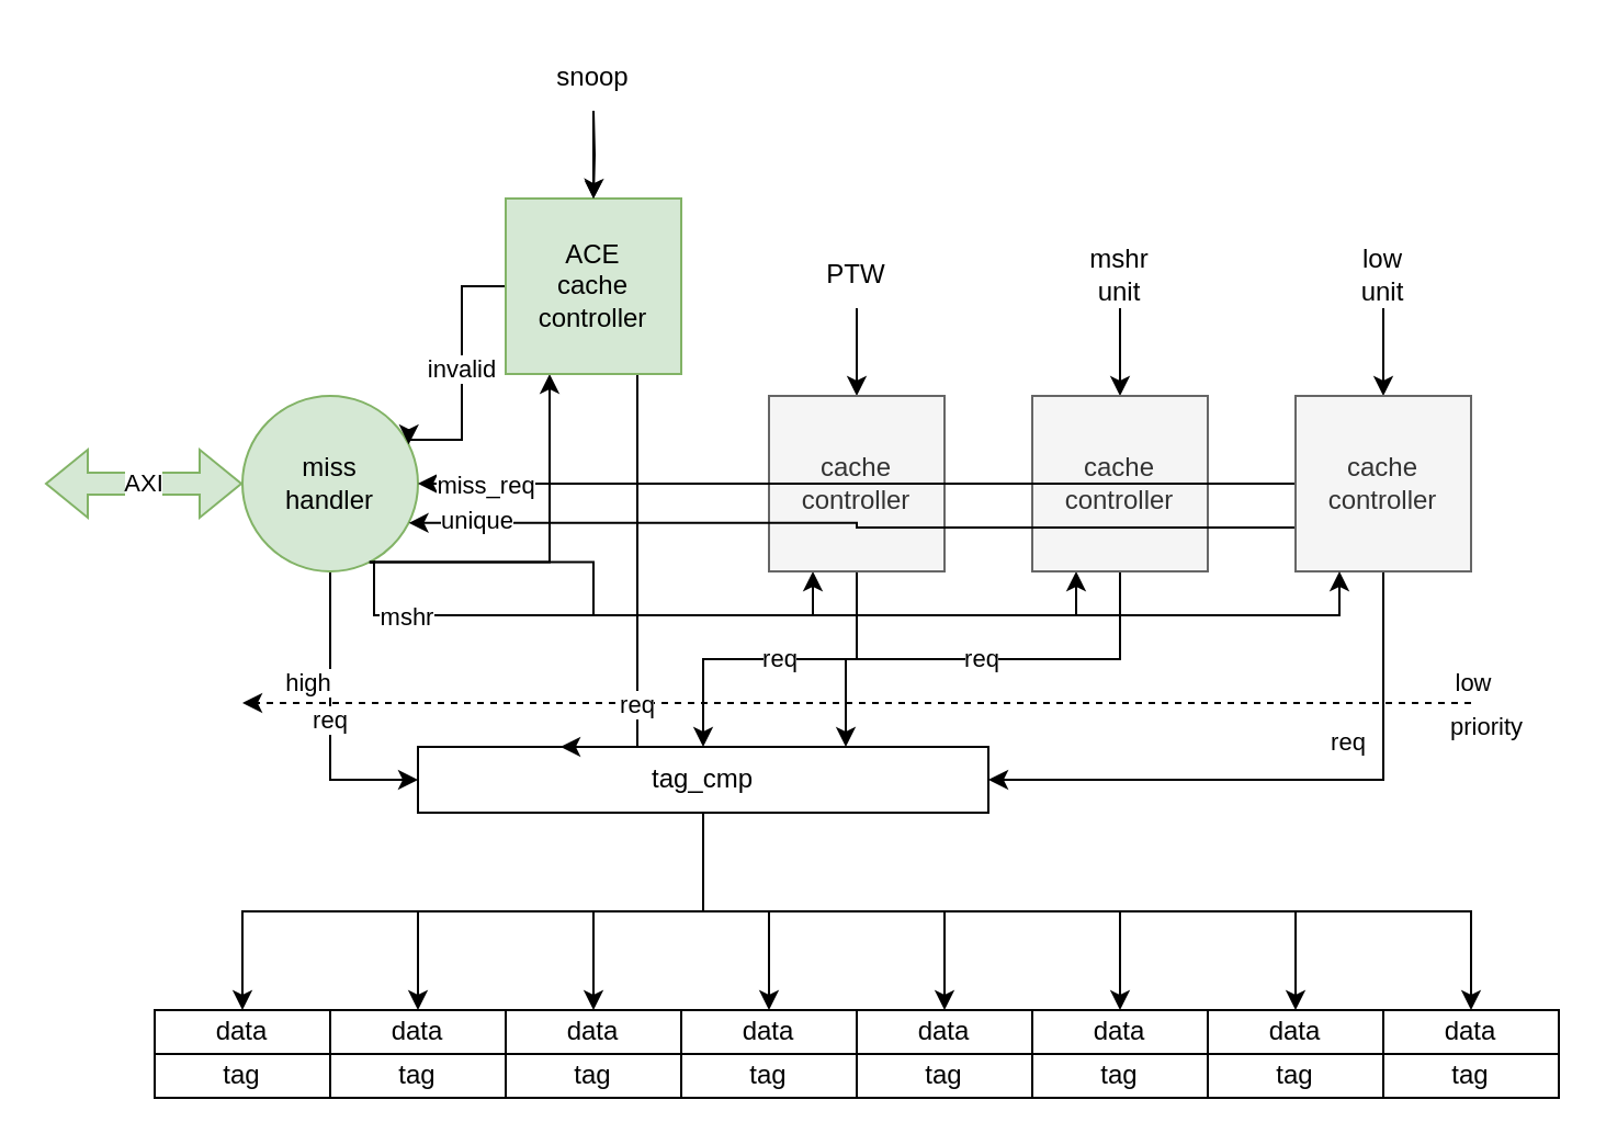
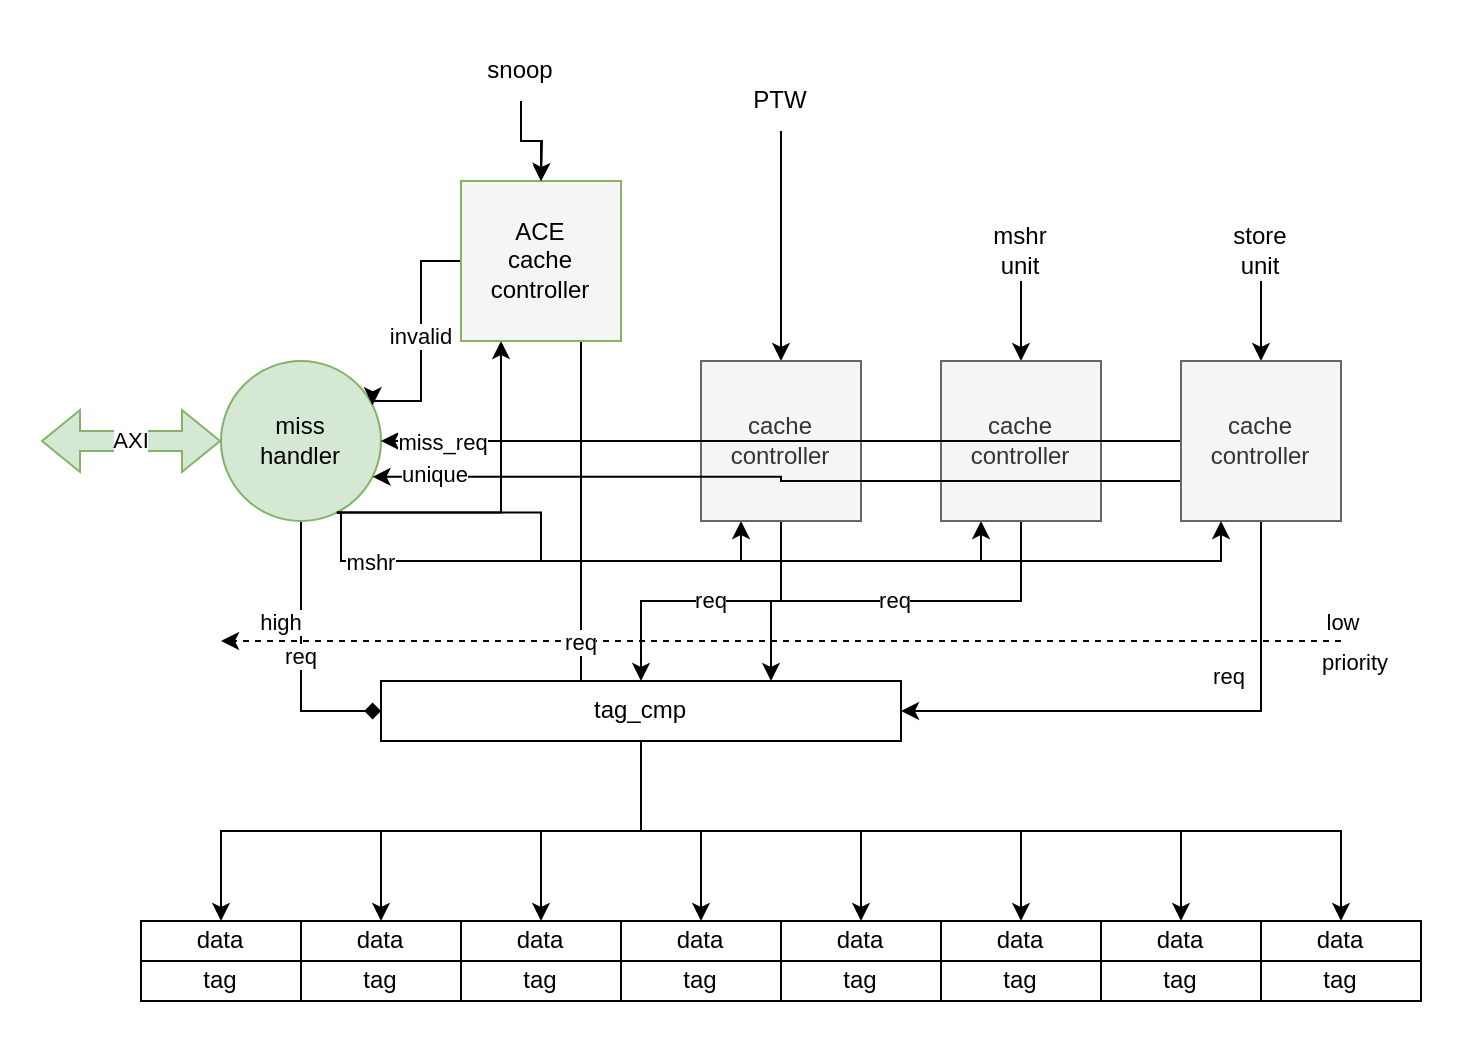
- <mxCell id="61" value="snoop" style="text;html=1;strokeColor=none;fillColor=none;align=center;verticalAlign=middle;whiteSpace=wrap;rounded=0;" parent="1" vertex="1"><mxGeometry x="240" y="20" width="60" height="30" as="geometry" /></mxCell>
+ <mxCell id="61" value="snoop" style="text;html=1;strokeColor=none;fillColor=none;align=center;verticalAlign=middle;whiteSpace=wrap;rounded=0;" parent="1" vertex="1"><mxGeometry x="230" y="20" width="60" height="30" as="geometry" /></mxCell>
- <mxCell id="47" value="PTW" style="text;html=1;strokeColor=none;fillColor=none;align=center;verticalAlign=middle;whiteSpace=wrap;rounded=0;" parent="1" vertex="1"><mxGeometry x="360" y="110" width="60" height="30" as="geometry" /></mxCell>
+ <mxCell id="47" value="PTW" style="text;html=1;strokeColor=none;fillColor=none;align=center;verticalAlign=middle;whiteSpace=wrap;rounded=0;" parent="1" vertex="1"><mxGeometry x="360" y="35" width="60" height="30" as="geometry" /></mxCell>
- <mxCell id="49" value="&lt;div&gt;low&lt;/div&gt;&lt;div&gt;unit&lt;br&gt;&lt;/div&gt;" style="text;html=1;strokeColor=none;fillColor=none;align=center;verticalAlign=middle;whiteSpace=wrap;rounded=0;" parent="1" vertex="1"><mxGeometry x="600" y="110" width="60" height="30" as="geometry" /></mxCell>
+ <mxCell id="49" value="&lt;div&gt;store&lt;/div&gt;&lt;div&gt;unit&lt;br&gt;&lt;/div&gt;" style="text;html=1;strokeColor=none;fillColor=none;align=center;verticalAlign=middle;whiteSpace=wrap;rounded=0;" parent="1" vertex="1"><mxGeometry x="600" y="110" width="60" height="30" as="geometry" /></mxCell>
- <mxCell id="56" value="&lt;div&gt;ACE&lt;br&gt;&lt;/div&gt;&lt;div&gt;cache&lt;/div&gt;&lt;div&gt;controller&lt;br&gt;&lt;/div&gt;" style="whiteSpace=wrap;html=1;aspect=fixed;fillColor=#d5e8d4;strokeColor=#82b366;" parent="1" vertex="1"><mxGeometry x="230" y="90" width="80" height="80" as="geometry" /></mxCell>
+ <mxCell id="56" value="&lt;div&gt;ACE&lt;br&gt;&lt;/div&gt;&lt;div&gt;cache&lt;/div&gt;&lt;div&gt;controller&lt;br&gt;&lt;/div&gt;" style="whiteSpace=wrap;html=1;aspect=fixed;fillColor=#f5f5f5;strokeColor=#82b366;" parent="1" vertex="1"><mxGeometry x="230" y="90" width="80" height="80" as="geometry" /></mxCell>
- <mxCell id="54" value="req" style="edgeStyle=orthogonalEdgeStyle;rounded=0;orthogonalLoop=1;jettySize=auto;html=1;exitX=0.75;exitY=1;exitDx=0;exitDy=0;entryX=0.25;entryY=0;entryDx=0;entryDy=0;" parent="1" source="56" target="29" edge="1"><mxGeometry x="0.474" relative="1" as="geometry"><Array as="points"><mxPoint x="290" y="230" /><mxPoint x="290" y="230" /></Array><mxPoint as="offset" /></mxGeometry></mxCell>
+ <mxCell id="54" value="req" style="edgeStyle=orthogonalEdgeStyle;rounded=0;orthogonalLoop=1;jettySize=auto;html=1;exitX=0.75;exitY=1;exitDx=0;exitDy=0;entryX=0.25;entryY=0;entryDx=0;entryDy=0;endArrow=none;" parent="1" source="56" target="29" edge="1"><mxGeometry x="0.474" relative="1" as="geometry"><Array as="points"><mxPoint x="290" y="230" /><mxPoint x="290" y="230" /></Array><mxPoint as="offset" /></mxGeometry></mxCell>
- <mxCell id="6" value="req" style="edgeStyle=orthogonalEdgeStyle;rounded=0;orthogonalLoop=1;jettySize=auto;html=1;exitX=0.5;exitY=1;exitDx=0;exitDy=0;entryX=0;entryY=0.5;entryDx=0;entryDy=0;startArrow=none;startFill=0;endArrow=classic;endFill=1;" parent="1" source="8" target="29" edge="1"><mxGeometry relative="1" as="geometry" /></mxCell>
+ <mxCell id="6" value="req" style="edgeStyle=orthogonalEdgeStyle;rounded=0;orthogonalLoop=1;jettySize=auto;html=1;exitX=0.5;exitY=1;exitDx=0;exitDy=0;entryX=0;entryY=0.5;entryDx=0;entryDy=0;startArrow=none;startFill=0;endArrow=diamond;endFill=1;" parent="1" source="8" target="29" edge="1"><mxGeometry relative="1" as="geometry" /></mxCell>
